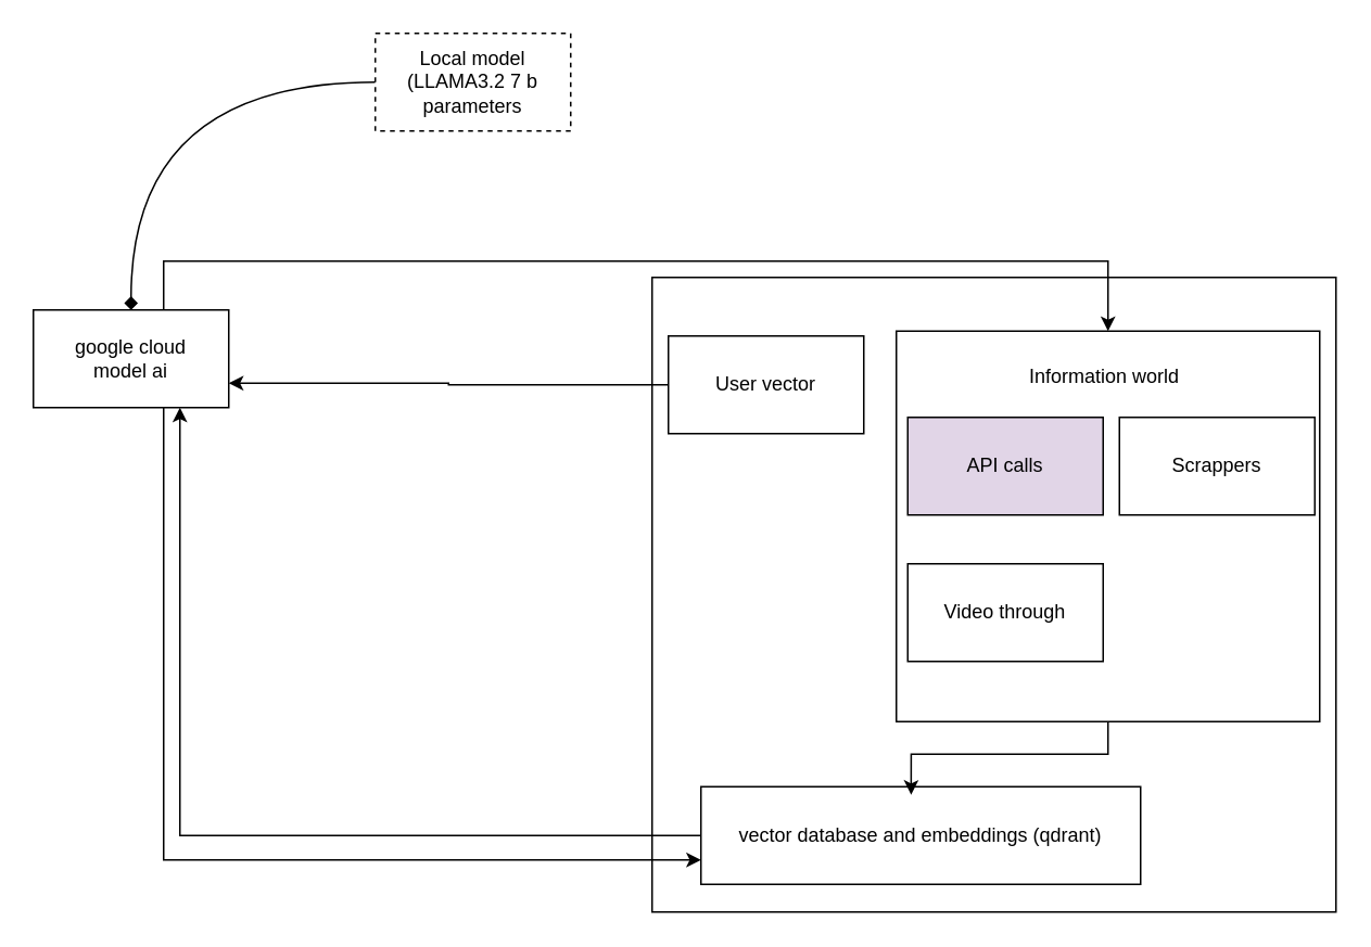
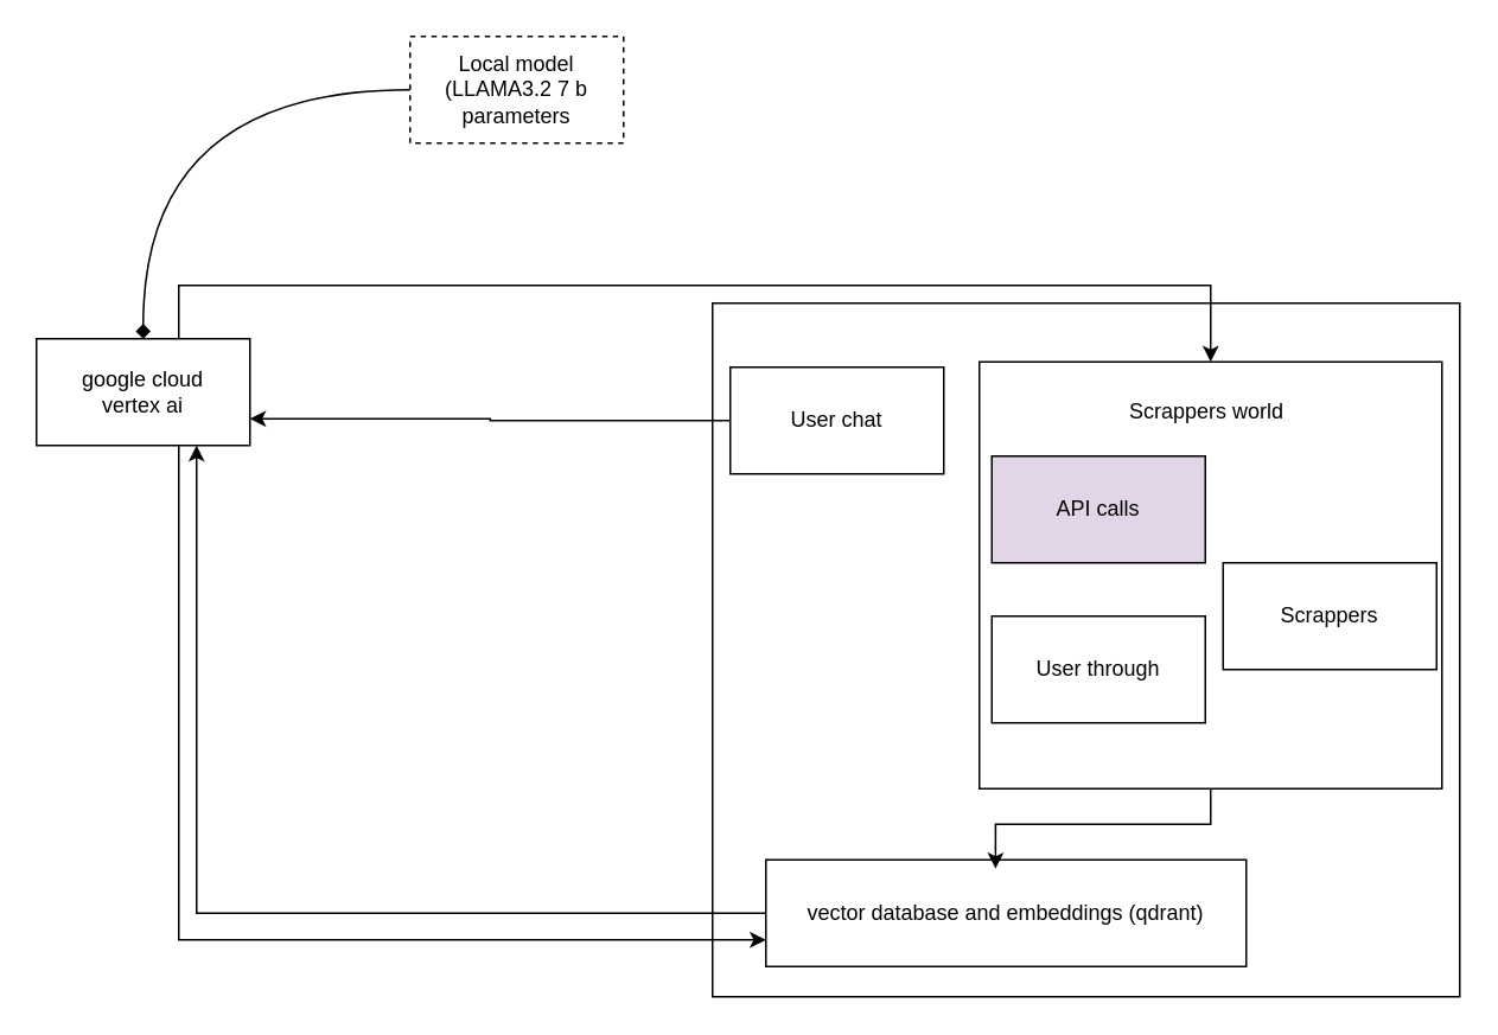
- <mxCell id="7" value="google cloud&lt;div&gt;model ai&lt;/div&gt;" style="rounded=0;whiteSpace=wrap;html=1;" vertex="1" parent="1"><mxGeometry x="20" y="190" width="120" height="60" as="geometry" /></mxCell>
+ <mxCell id="7" value="google cloud&lt;div&gt;vertex ai&lt;/div&gt;" style="rounded=0;whiteSpace=wrap;html=1;" vertex="1" parent="1"><mxGeometry x="20" y="190" width="120" height="60" as="geometry" /></mxCell>
- <mxCell id="12" value="Information world" style="text;html=1;align=center;verticalAlign=middle;whiteSpace=wrap;rounded=0;" vertex="1" parent="10"><mxGeometry x="78" y="10" width="100" height="30" as="geometry" /></mxCell>
+ <mxCell id="12" value="Scrappers world" style="text;html=1;align=center;verticalAlign=middle;whiteSpace=wrap;rounded=0;" vertex="1" parent="10"><mxGeometry x="78" y="10" width="100" height="30" as="geometry" /></mxCell>
- <mxCell id="18" value="User vector" style="rounded=0;whiteSpace=wrap;html=1;" vertex="1" parent="1"><mxGeometry x="410" y="206" width="120" height="60" as="geometry" /></mxCell>
+ <mxCell id="18" value="User chat" style="rounded=0;whiteSpace=wrap;html=1;" vertex="1" parent="1"><mxGeometry x="410" y="206" width="120" height="60" as="geometry" /></mxCell>
- <mxCell id="14" value="Scrappers" style="rounded=0;whiteSpace=wrap;html=1;" vertex="1" parent="10"><mxGeometry x="137" y="50" width="120" height="60" as="geometry" /></mxCell>
+ <mxCell id="14" value="Scrappers" style="rounded=0;whiteSpace=wrap;html=1;" vertex="1" parent="10"><mxGeometry x="137" y="110" width="120" height="60" as="geometry" /></mxCell>
- <mxCell id="15" value="Video through" style="rounded=0;whiteSpace=wrap;html=1;" vertex="1" parent="10"><mxGeometry x="7" y="140" width="120" height="60" as="geometry" /></mxCell>
+ <mxCell id="15" value="User through" style="rounded=0;whiteSpace=wrap;html=1;" vertex="1" parent="10"><mxGeometry x="7" y="140" width="120" height="60" as="geometry" /></mxCell>
